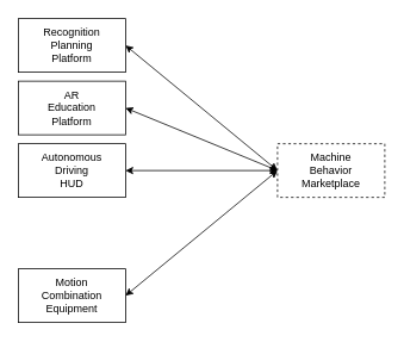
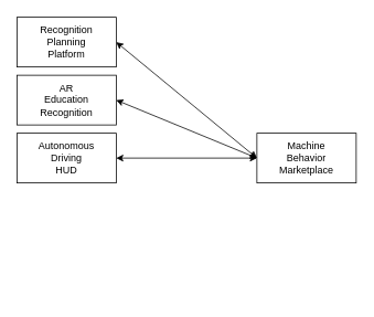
- <mxCell id="5" value="AR&lt;br&gt;Education&lt;br&gt;Platform&lt;br&gt;" style="rounded=0;whiteSpace=wrap;html=1;" vertex="1" parent="1"><mxGeometry x="20" y="90" width="120" height="60" as="geometry" /></mxCell>
+ <mxCell id="5" value="AR&lt;br&gt;Education&lt;br&gt;Recognition&lt;br&gt;" style="rounded=0;whiteSpace=wrap;html=1;" vertex="1" parent="1"><mxGeometry x="20" y="90" width="120" height="60" as="geometry" /></mxCell>
- <mxCell id="2" value="Machine&lt;br&gt;Behavior&lt;br&gt;Marketplace&lt;br&gt;" style="rounded=0;whiteSpace=wrap;html=1;dashed=1;" vertex="1" parent="1"><mxGeometry x="310" y="160" width="120" height="60" as="geometry" /></mxCell>
+ <mxCell id="2" value="Machine&lt;br&gt;Behavior&lt;br&gt;Marketplace&lt;br&gt;" style="rounded=0;whiteSpace=wrap;html=1;" vertex="1" parent="1"><mxGeometry x="310" y="160" width="120" height="60" as="geometry" /></mxCell>
- <mxCell id="10" value="" style="endArrow=classic;startArrow=classic;html=1;exitX=1;exitY=0.5;exitDx=0;exitDy=0;entryX=0;entryY=0.5;entryDx=0;entryDy=0;" edge="1" parent="1" source="7" target="2"><mxGeometry width="50" height="50" relative="1" as="geometry"><mxPoint x="150" y="310" as="sourcePoint" /><mxPoint x="310" y="120" as="targetPoint" /></mxGeometry></mxCell>
- <mxCell id="7" value="Motion&lt;br&gt;Combination&lt;br&gt;Equipment&lt;br&gt;" style="rounded=0;whiteSpace=wrap;html=1;" vertex="1" parent="1"><mxGeometry x="20" y="300" width="120" height="60" as="geometry" /></mxCell>
